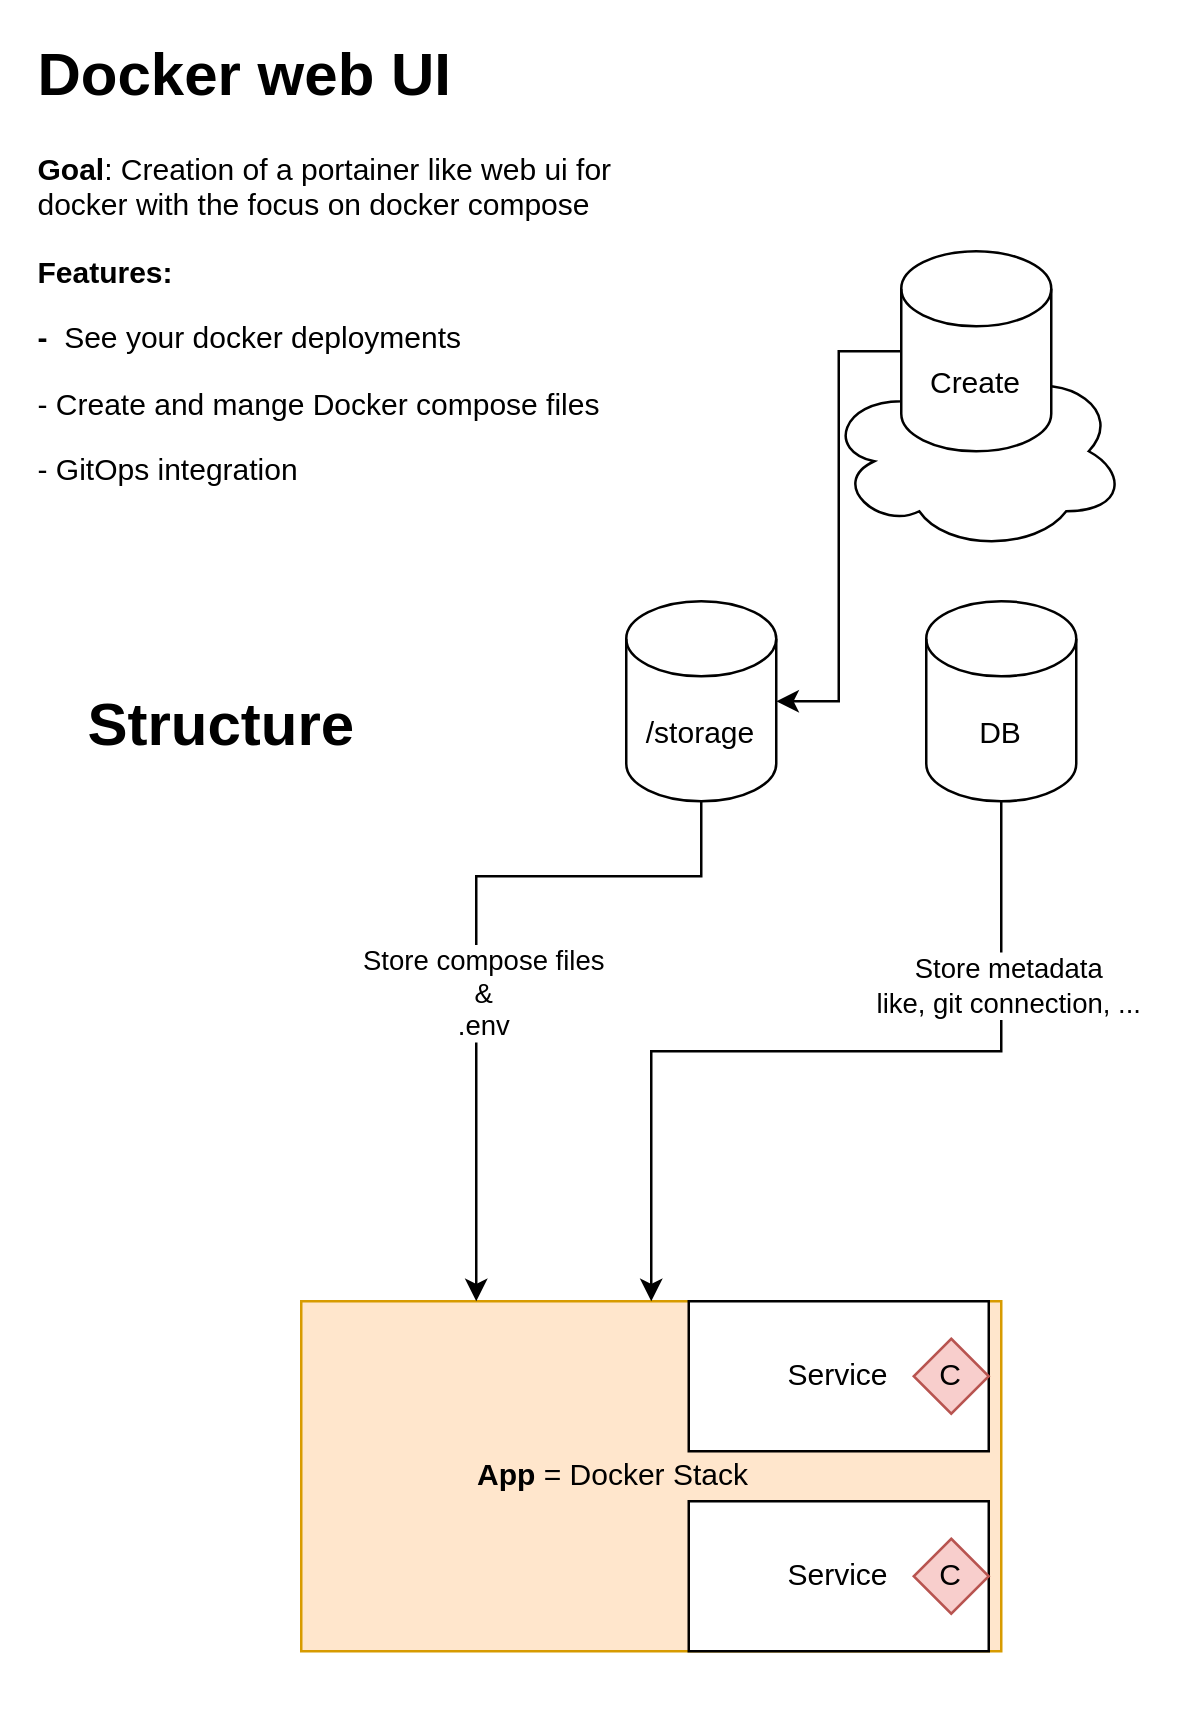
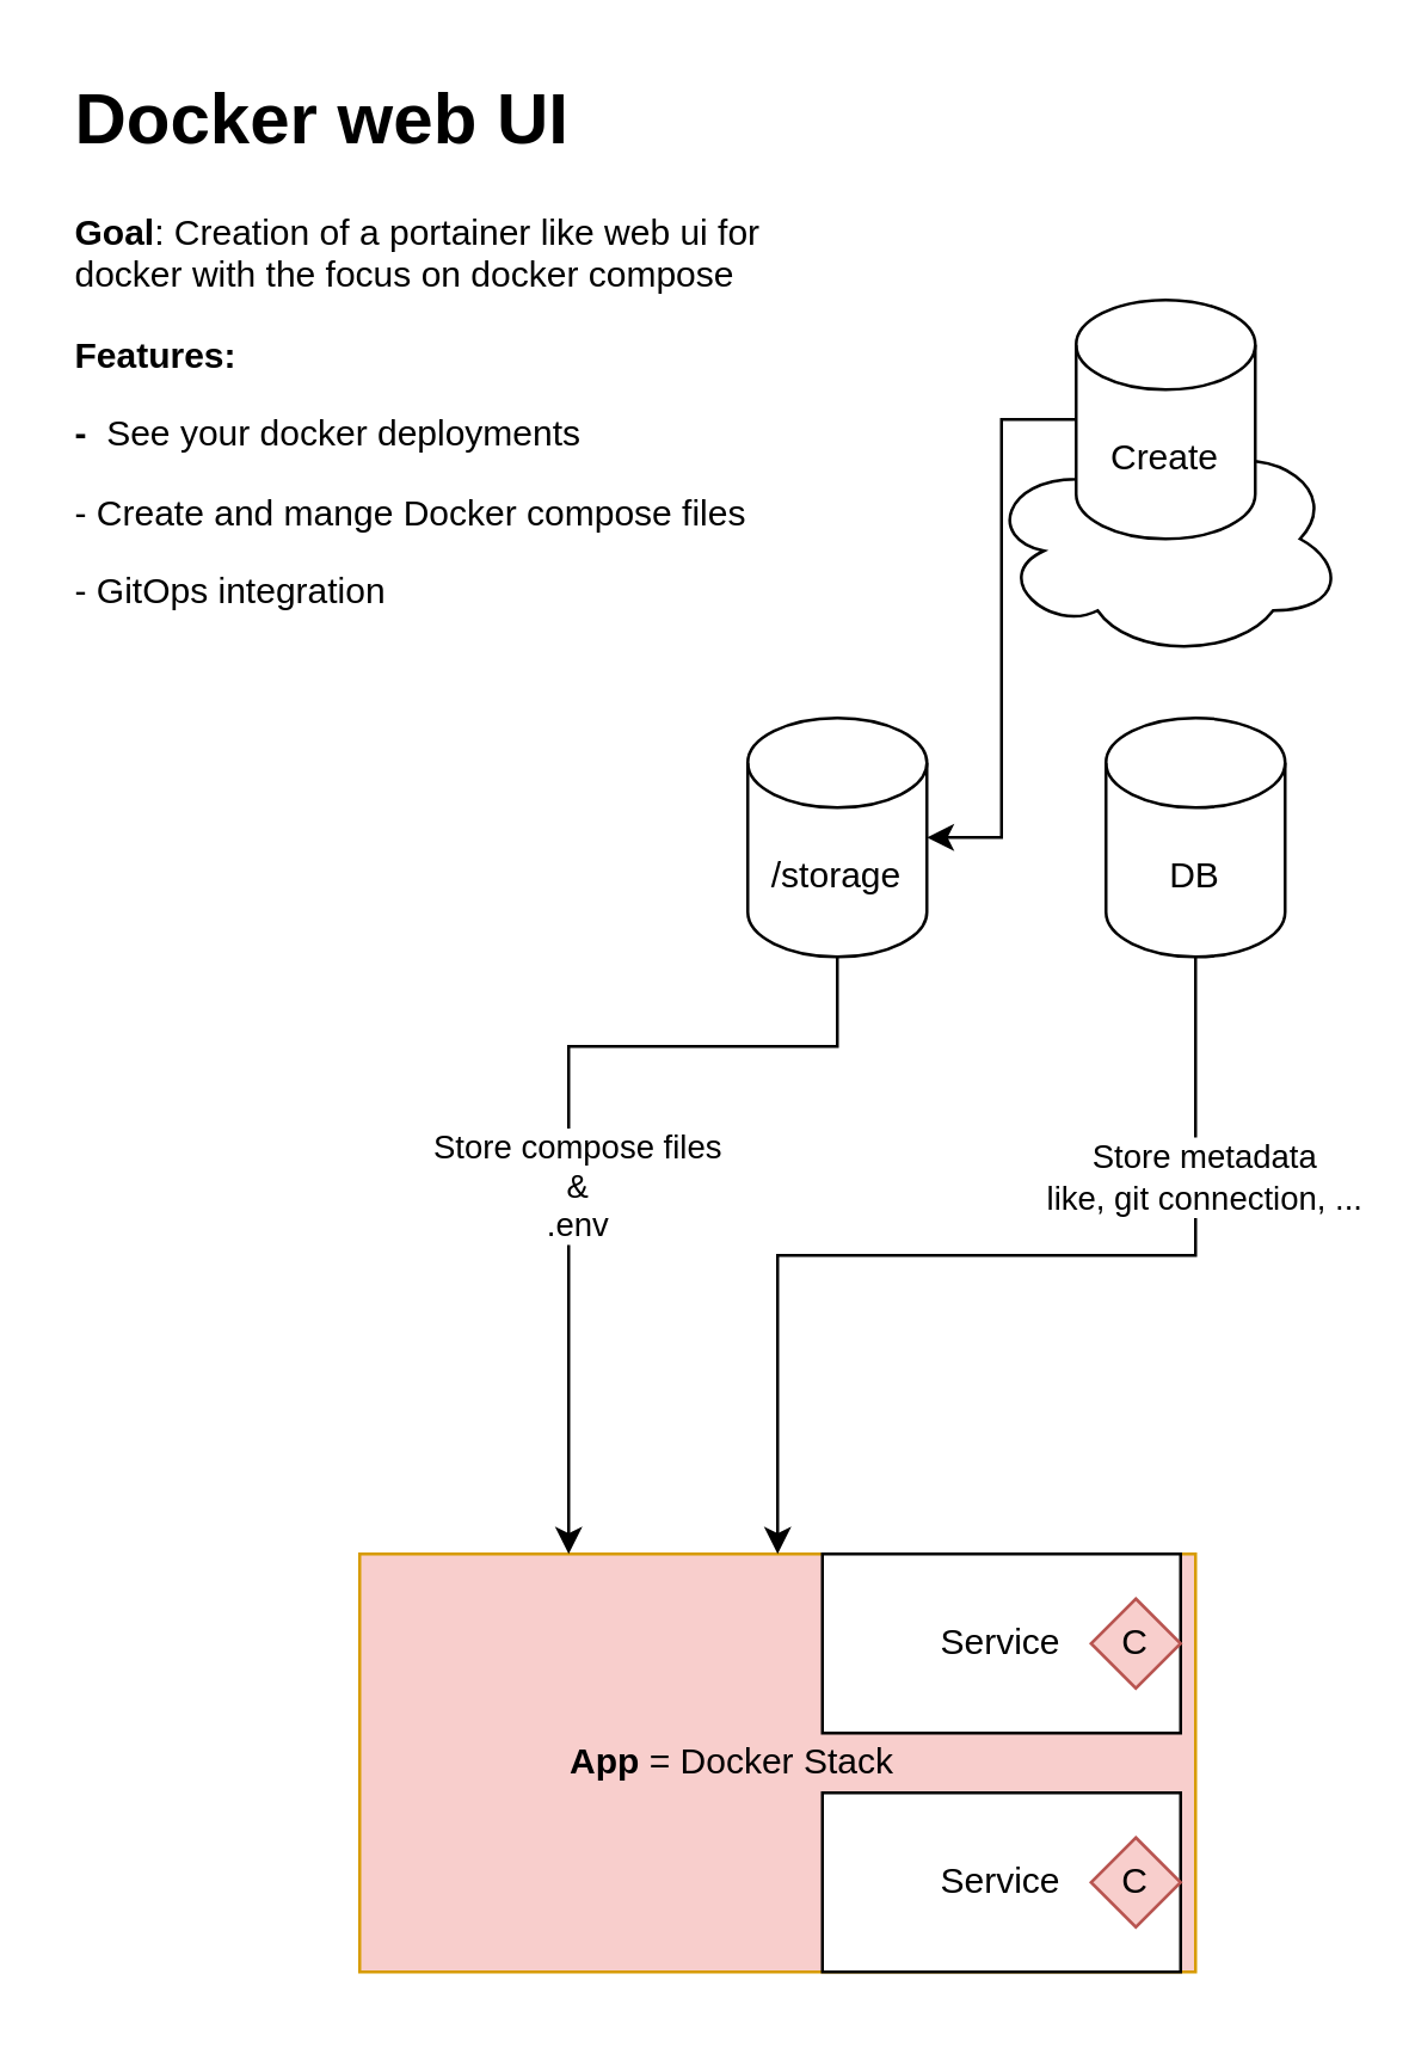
- <mxCell id="2" value="&lt;h1&gt;Docker web UI&lt;/h1&gt;&lt;p&gt;&lt;b&gt;Goal&lt;/b&gt;: Creation of a portainer like web ui for docker with the focus on docker compose&lt;/p&gt;&lt;p&gt;&lt;b&gt;Features:&amp;nbsp;&lt;/b&gt;&lt;/p&gt;&lt;p&gt;&lt;b&gt;-&amp;nbsp; &lt;/b&gt;See your docker deployments&lt;/p&gt;&lt;p&gt;- Create and mange Docker compose files&lt;/p&gt;&lt;p&gt;- GitOps integration&lt;/p&gt;&lt;p&gt;&lt;br&gt;&lt;/p&gt;" style="text;html=1;strokeColor=none;fillColor=none;spacing=5;spacingTop=-20;whiteSpace=wrap;overflow=hidden;rounded=0;" parent="1" vertex="1"><mxGeometry x="10" y="10" width="270" height="220" as="geometry" /></mxCell>
+ <mxCell id="2" value="&lt;h1&gt;Docker web UI&lt;/h1&gt;&lt;p&gt;&lt;b&gt;Goal&lt;/b&gt;: Creation of a portainer like web ui for docker with the focus on docker compose&lt;/p&gt;&lt;p&gt;&lt;b&gt;Features:&amp;nbsp;&lt;/b&gt;&lt;/p&gt;&lt;p&gt;&lt;b&gt;-&amp;nbsp; &lt;/b&gt;See your docker deployments&lt;/p&gt;&lt;p&gt;- Create and mange Docker compose files&lt;/p&gt;&lt;p&gt;- GitOps integration&lt;/p&gt;&lt;p&gt;&lt;br&gt;&lt;/p&gt;" style="text;html=1;strokeColor=none;fillColor=none;spacing=5;spacingTop=-20;whiteSpace=wrap;overflow=hidden;rounded=0;" parent="1" vertex="1"><mxGeometry x="20" y="20" width="270" height="220" as="geometry" /></mxCell>
- <mxCell id="9" value="&lt;h1&gt;Structure&lt;/h1&gt;" style="text;html=1;strokeColor=none;fillColor=none;spacing=5;spacingTop=-20;whiteSpace=wrap;overflow=hidden;rounded=0;" parent="1" vertex="1"><mxGeometry x="30" y="270" width="190" height="40" as="geometry" /></mxCell>
- <mxCell id="4" value="&lt;b&gt;App&lt;/b&gt; = Docker Stack&amp;nbsp; &amp;nbsp; &amp;nbsp; &amp;nbsp; &amp;nbsp;" style="rounded=0;whiteSpace=wrap;html=1;fillColor=#ffe6cc;strokeColor=#d79b00;" parent="3" vertex="1"><mxGeometry width="280" height="140" as="geometry" /></mxCell>
+ <mxCell id="4" value="&lt;b&gt;App&lt;/b&gt; = Docker Stack&amp;nbsp; &amp;nbsp; &amp;nbsp; &amp;nbsp; &amp;nbsp;" style="rounded=0;whiteSpace=wrap;html=1;fillColor=#f8cecc;strokeColor=#d79b00;" parent="3" vertex="1"><mxGeometry width="280" height="140" as="geometry" /></mxCell>
